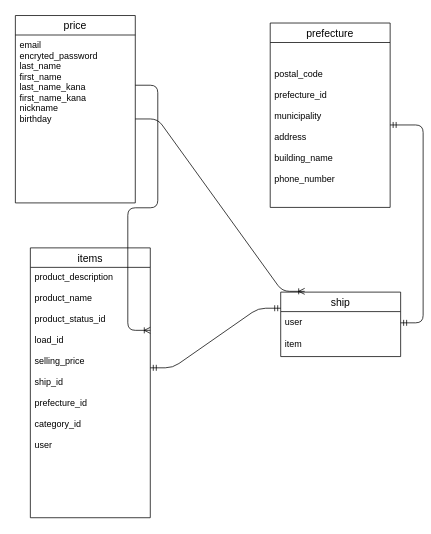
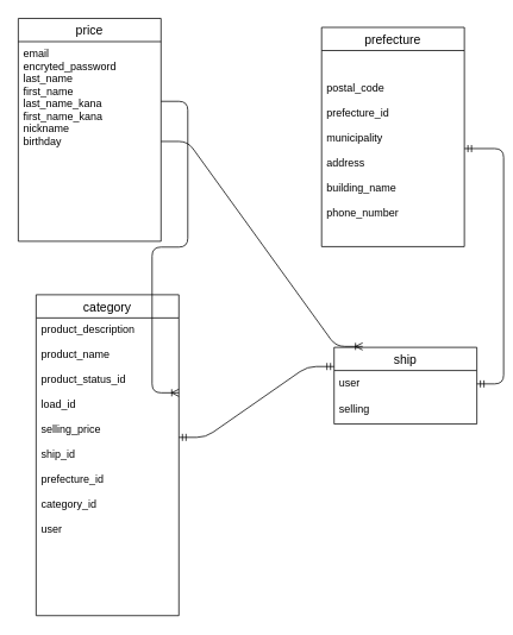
- <mxCell id="6" value="items" style="swimlane;fontStyle=0;childLayout=stackLayout;horizontal=1;startSize=26;horizontalStack=0;resizeParent=1;resizeParentMax=0;resizeLast=0;collapsible=1;marginBottom=0;align=center;fontSize=14;" parent="1" vertex="1"><mxGeometry x="40" y="330" width="160" height="360" as="geometry" /></mxCell>
+ <mxCell id="6" value="category" style="swimlane;fontStyle=0;childLayout=stackLayout;horizontal=1;startSize=26;horizontalStack=0;resizeParent=1;resizeParentMax=0;resizeLast=0;collapsible=1;marginBottom=0;align=center;fontSize=14;" parent="1" vertex="1"><mxGeometry x="40" y="330" width="160" height="360" as="geometry" /></mxCell>
- <mxCell id="11" value="item" style="text;strokeColor=none;fillColor=none;spacingLeft=4;spacingRight=4;overflow=hidden;rotatable=0;points=[[0,0.5],[1,0.5]];portConstraint=eastwest;fontSize=12;" vertex="1" parent="9"><mxGeometry y="56" width="160" height="30" as="geometry" /></mxCell>
+ <mxCell id="11" value="selling" style="text;strokeColor=none;fillColor=none;spacingLeft=4;spacingRight=4;overflow=hidden;rotatable=0;points=[[0,0.5],[1,0.5]];portConstraint=eastwest;fontSize=12;" vertex="1" parent="9"><mxGeometry y="56" width="160" height="30" as="geometry" /></mxCell>
